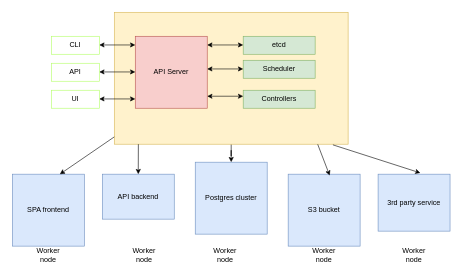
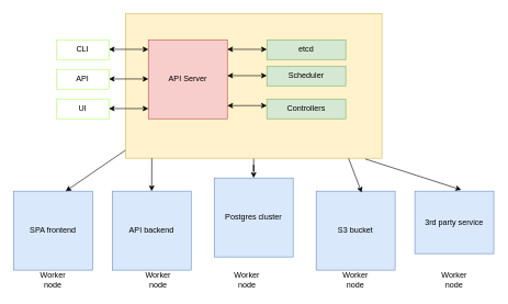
- <mxCell id="17" value="API backend" style="rounded=0;whiteSpace=wrap;html=1;fillColor=#dae8fc;strokeColor=#6c8ebf;" vertex="1" parent="1"><mxGeometry x="170" y="290" width="120" height="75" as="geometry" /></mxCell>
+ <mxCell id="17" value="API backend" style="rounded=0;whiteSpace=wrap;html=1;fillColor=#dae8fc;strokeColor=#6c8ebf;" vertex="1" parent="1"><mxGeometry x="170" y="290" width="120" height="120" as="geometry" /></mxCell>
